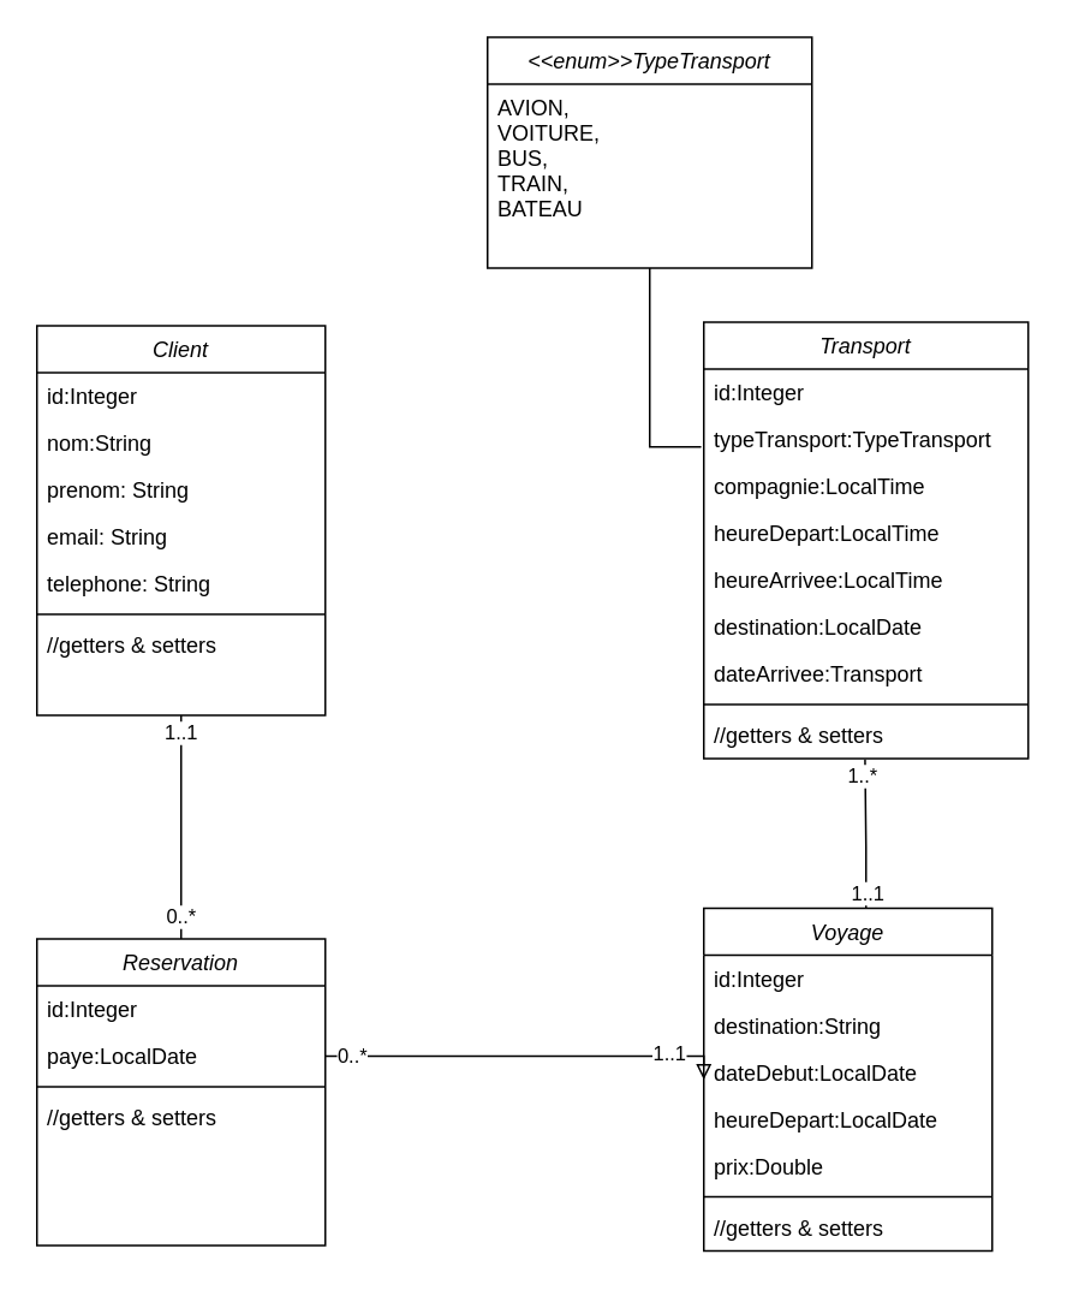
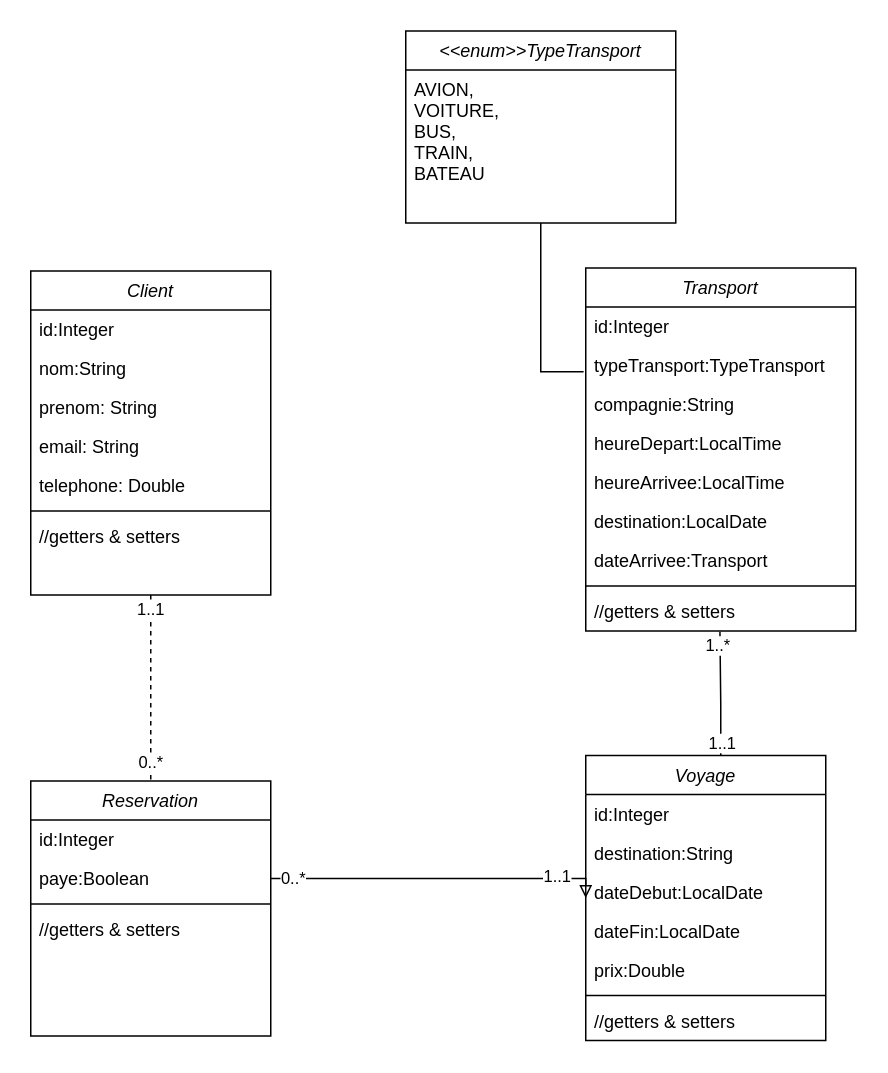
- <mxCell id="32" value="compagnie:LocalTime" style="text;align=left;verticalAlign=top;spacingLeft=4;spacingRight=4;overflow=hidden;rotatable=0;points=[[0,0.5],[1,0.5]];portConstraint=eastwest;rounded=0;shadow=0;html=0;" parent="29" vertex="1"><mxGeometry y="78" width="180" height="26" as="geometry" /></mxCell>
+ <mxCell id="32" value="compagnie:String" style="text;align=left;verticalAlign=top;spacingLeft=4;spacingRight=4;overflow=hidden;rotatable=0;points=[[0,0.5],[1,0.5]];portConstraint=eastwest;rounded=0;shadow=0;html=0;" parent="29" vertex="1"><mxGeometry y="78" width="180" height="26" as="geometry" /></mxCell>
- <mxCell id="10" value="telephone: String" style="text;align=left;verticalAlign=top;spacingLeft=4;spacingRight=4;overflow=hidden;rotatable=0;points=[[0,0.5],[1,0.5]];portConstraint=eastwest;rounded=0;shadow=0;html=0;" parent="5" vertex="1"><mxGeometry y="130" width="160" height="26" as="geometry" /></mxCell>
+ <mxCell id="10" value="telephone: Double" style="text;align=left;verticalAlign=top;spacingLeft=4;spacingRight=4;overflow=hidden;rotatable=0;points=[[0,0.5],[1,0.5]];portConstraint=eastwest;rounded=0;shadow=0;html=0;" parent="5" vertex="1"><mxGeometry y="130" width="160" height="26" as="geometry" /></mxCell>
- <mxCell id="2" style="edgeStyle=orthogonalEdgeStyle;rounded=0;orthogonalLoop=1;jettySize=auto;html=1;entryX=0.5;entryY=0;entryDx=0;entryDy=0;endArrow=none;endFill=0;" parent="1" source="5" target="13" edge="1"><mxGeometry relative="1" as="geometry" /></mxCell>
+ <mxCell id="2" style="edgeStyle=orthogonalEdgeStyle;rounded=0;orthogonalLoop=1;jettySize=auto;html=1;entryX=0.5;entryY=0;entryDx=0;entryDy=0;endArrow=none;endFill=0;dashed=1;" parent="1" source="5" target="13" edge="1"><mxGeometry relative="1" as="geometry" /></mxCell>
- <mxCell id="15" value="paye:LocalDate" style="text;align=left;verticalAlign=top;spacingLeft=4;spacingRight=4;overflow=hidden;rotatable=0;points=[[0,0.5],[1,0.5]];portConstraint=eastwest;rounded=0;shadow=0;html=0;" parent="13" vertex="1"><mxGeometry y="52" width="160" height="26" as="geometry" /></mxCell>
+ <mxCell id="15" value="paye:Boolean" style="text;align=left;verticalAlign=top;spacingLeft=4;spacingRight=4;overflow=hidden;rotatable=0;points=[[0,0.5],[1,0.5]];portConstraint=eastwest;rounded=0;shadow=0;html=0;" parent="13" vertex="1"><mxGeometry y="52" width="160" height="26" as="geometry" /></mxCell>
- <mxCell id="22" value="heureDepart:LocalDate" style="text;align=left;verticalAlign=top;spacingLeft=4;spacingRight=4;overflow=hidden;rotatable=0;points=[[0,0.5],[1,0.5]];portConstraint=eastwest;rounded=0;shadow=0;html=0;" parent="18" vertex="1"><mxGeometry y="104" width="160" height="26" as="geometry" /></mxCell>
+ <mxCell id="22" value="dateFin:LocalDate" style="text;align=left;verticalAlign=top;spacingLeft=4;spacingRight=4;overflow=hidden;rotatable=0;points=[[0,0.5],[1,0.5]];portConstraint=eastwest;rounded=0;shadow=0;html=0;" parent="18" vertex="1"><mxGeometry y="104" width="160" height="26" as="geometry" /></mxCell>
